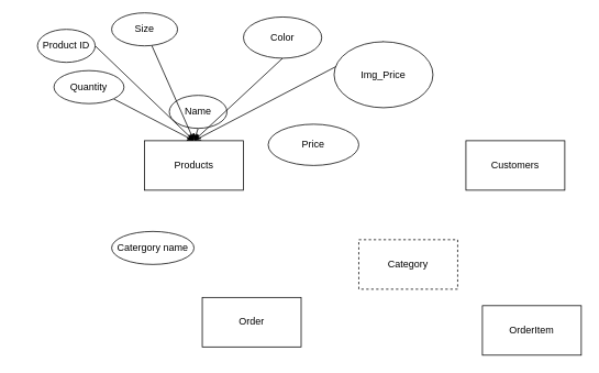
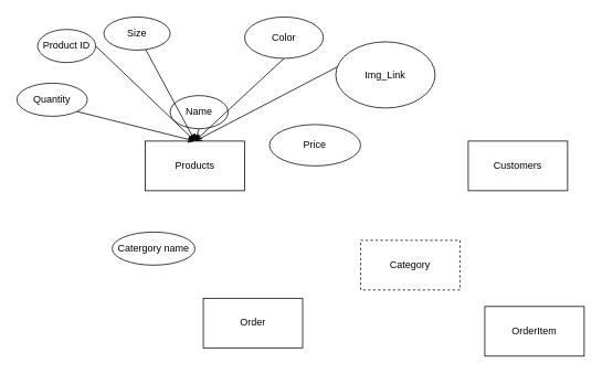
- <mxCell id="14" value="Size" style="ellipse;whiteSpace=wrap;html=1;" vertex="1" parent="1"><mxGeometry x="135" y="15" width="80" height="40" as="geometry" /></mxCell>
+ <mxCell id="14" value="Size" style="ellipse;whiteSpace=wrap;html=1;" vertex="1" parent="1"><mxGeometry x="125" y="20" width="80" height="40" as="geometry" /></mxCell>
- <mxCell id="20" value="Img_Price" style="ellipse;whiteSpace=wrap;html=1;" vertex="1" parent="1"><mxGeometry x="405" y="50" width="120" height="80" as="geometry" /></mxCell>
+ <mxCell id="20" value="Img_Link" style="ellipse;whiteSpace=wrap;html=1;" vertex="1" parent="1"><mxGeometry x="405" y="50" width="120" height="80" as="geometry" /></mxCell>
- <mxCell id="18" value="Quantity" style="ellipse;whiteSpace=wrap;html=1;" vertex="1" parent="1"><mxGeometry x="65" y="85" width="85" height="40" as="geometry" /></mxCell>
+ <mxCell id="18" value="Quantity" style="ellipse;whiteSpace=wrap;html=1;" vertex="1" parent="1"><mxGeometry x="20" width="85" height="40" as="geometry" y="100" /></mxCell>
